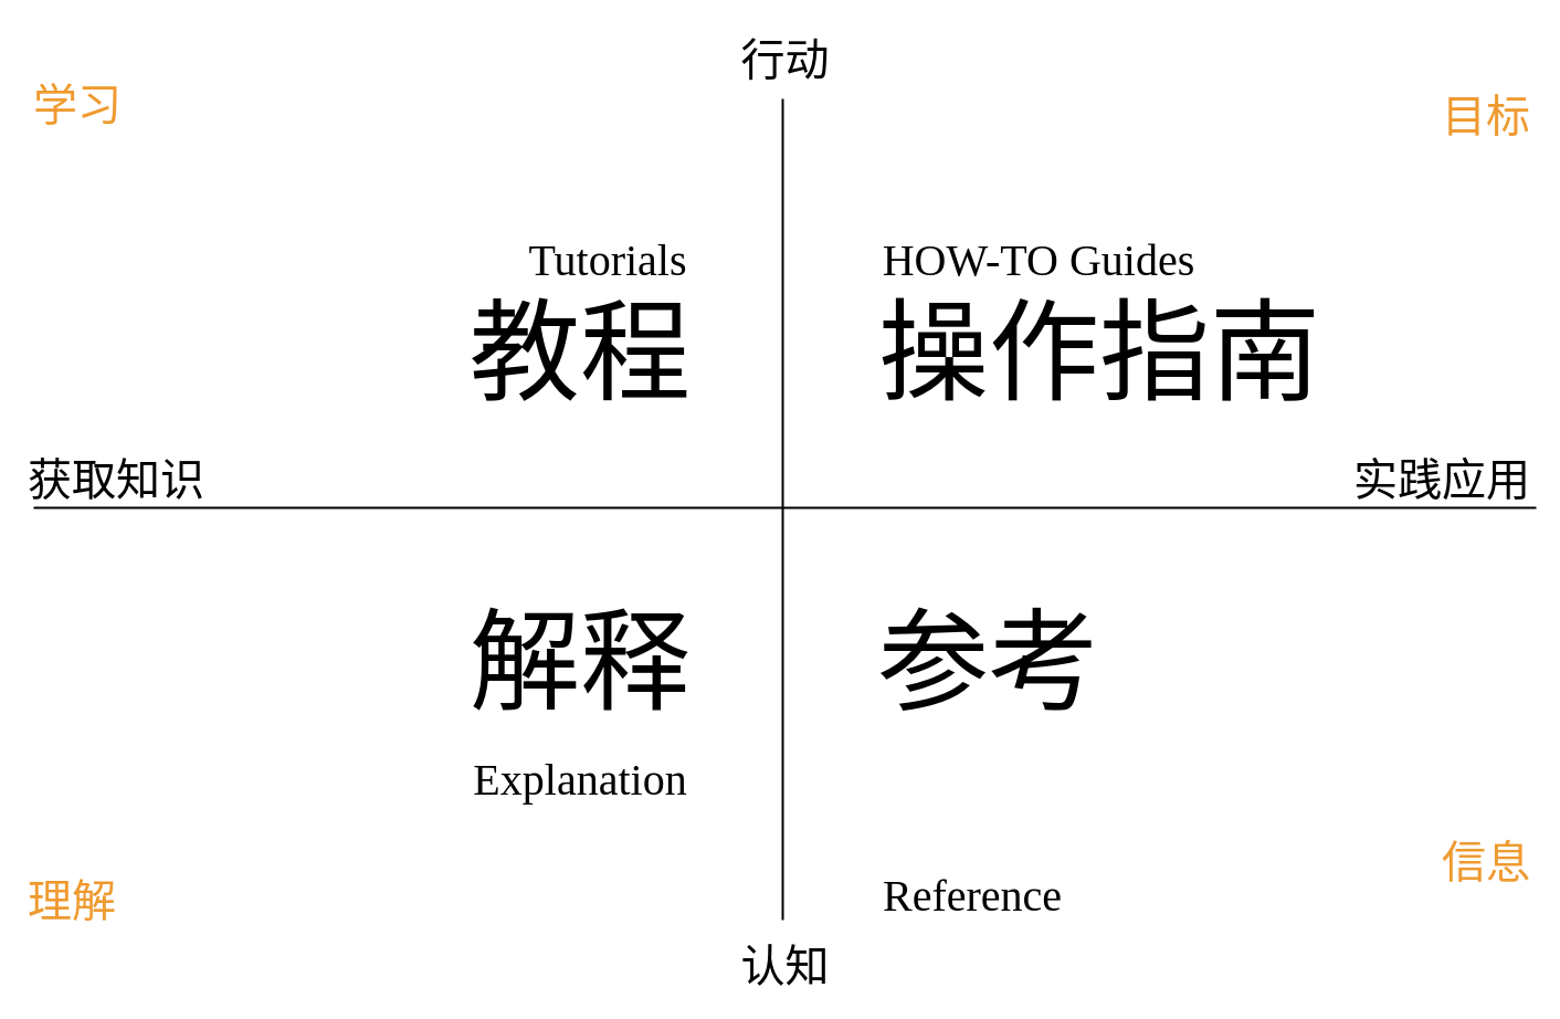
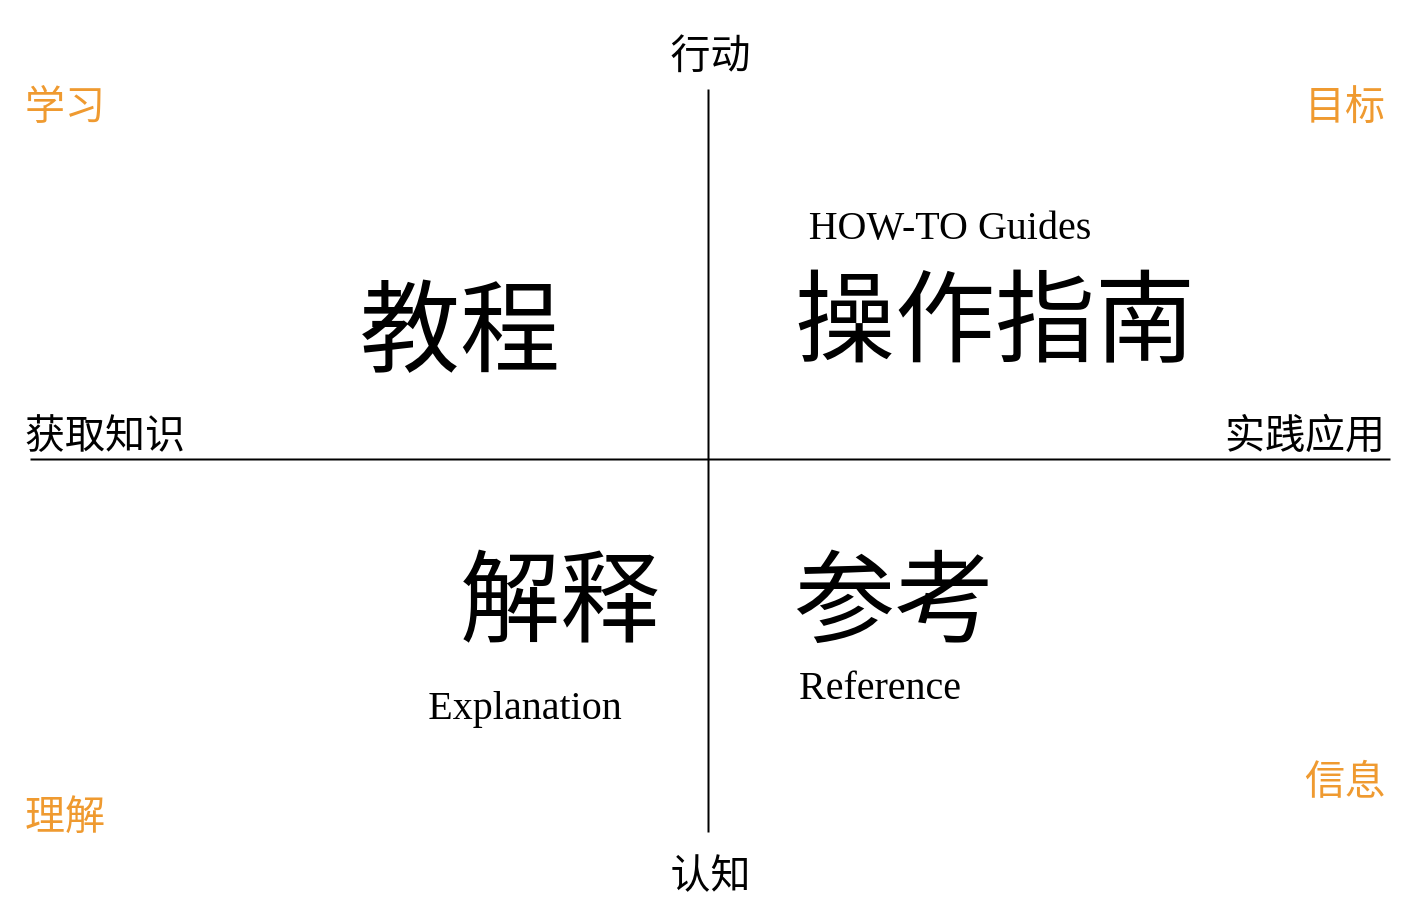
- <mxCell id="16" value="&lt;font color=&quot;#ef9a30&quot;&gt;学习&lt;/font&gt;" style="text;html=1;strokeColor=none;fillColor=none;align=center;verticalAlign=middle;whiteSpace=wrap;rounded=0;fontFamily=Times New Roman;fontSize=40;" parent="1" vertex="1"><mxGeometry x="25" y="70" width="90" height="50" as="geometry" /></mxCell>
+ <mxCell id="16" value="&lt;font color=&quot;#ef9a30&quot;&gt;学习&lt;/font&gt;" style="text;html=1;strokeColor=none;fillColor=none;align=center;verticalAlign=middle;whiteSpace=wrap;rounded=0;fontFamily=Times New Roman;fontSize=40;" parent="1" vertex="1"><mxGeometry x="20" y="80" width="90" height="50" as="geometry" /></mxCell>
- <mxCell id="12" value="Tutorials" style="text;html=1;strokeColor=none;fillColor=none;align=center;verticalAlign=middle;whiteSpace=wrap;rounded=0;fontFamily=Times New Roman;fontSize=40;" parent="1" vertex="1"><mxGeometry x="470" y="210" width="160" height="50" as="geometry" /></mxCell>
- <mxCell id="13" value="HOW-TO Guides" style="text;html=1;strokeColor=none;fillColor=none;align=center;verticalAlign=middle;whiteSpace=wrap;rounded=0;fontFamily=Times New Roman;fontSize=40;horizontal=1;labelPosition=center;verticalLabelPosition=middle;" parent="1" vertex="1"><mxGeometry x="790" y="210" width="300" height="50" as="geometry" /></mxCell>
+ <mxCell id="13" value="HOW-TO Guides" style="text;html=1;strokeColor=none;fillColor=none;align=center;verticalAlign=middle;whiteSpace=wrap;rounded=0;fontFamily=Times New Roman;fontSize=40;horizontal=1;labelPosition=center;verticalLabelPosition=middle;" parent="1" vertex="1"><mxGeometry x="800" y="200" width="300" height="50" as="geometry" /></mxCell>
- <mxCell id="4" value="&lt;p&gt;&lt;font style=&quot;font-size: 100px;&quot; face=&quot;Times New Roman&quot;&gt;教程&lt;/font&gt;&lt;/p&gt;" style="text;html=1;strokeColor=none;fillColor=none;align=center;verticalAlign=middle;whiteSpace=wrap;rounded=0;fontFamily=Verdana;" parent="1" vertex="1"><mxGeometry x="420" y="260" width="210" height="120" as="geometry" /></mxCell>
+ <mxCell id="4" value="&lt;p&gt;&lt;font style=&quot;font-size: 100px;&quot; face=&quot;Times New Roman&quot;&gt;教程&lt;/font&gt;&lt;/p&gt;" style="text;html=1;strokeColor=none;fillColor=none;align=center;verticalAlign=middle;whiteSpace=wrap;rounded=0;fontFamily=Verdana;" parent="1" vertex="1"><mxGeometry x="355" y="270" width="210" height="120" as="geometry" /></mxCell>
- <mxCell id="6" value="解释" style="text;html=1;strokeColor=none;fillColor=none;align=center;verticalAlign=middle;whiteSpace=wrap;rounded=0;fontFamily=Times New Roman;fontSize=100;" parent="1" vertex="1"><mxGeometry x="420" y="540" width="210" height="120" as="geometry" /></mxCell>
+ <mxCell id="6" value="解释" style="text;html=1;strokeColor=none;fillColor=none;align=center;verticalAlign=middle;whiteSpace=wrap;rounded=0;fontFamily=Times New Roman;fontSize=100;" parent="1" vertex="1"><mxGeometry x="455" y="540" width="210" height="120" as="geometry" /></mxCell>
- <mxCell id="15" value="Reference" style="text;html=1;strokeColor=none;fillColor=none;align=center;verticalAlign=middle;whiteSpace=wrap;rounded=0;fontFamily=Times New Roman;fontSize=40;" parent="1" vertex="1"><mxGeometry x="790" y="785" width="180" height="50" as="geometry" /></mxCell>
+ <mxCell id="15" value="Reference" style="text;html=1;strokeColor=none;fillColor=none;align=center;verticalAlign=middle;whiteSpace=wrap;rounded=0;fontFamily=Times New Roman;fontSize=40;" parent="1" vertex="1"><mxGeometry x="790" y="660" width="180" height="50" as="geometry" /></mxCell>
